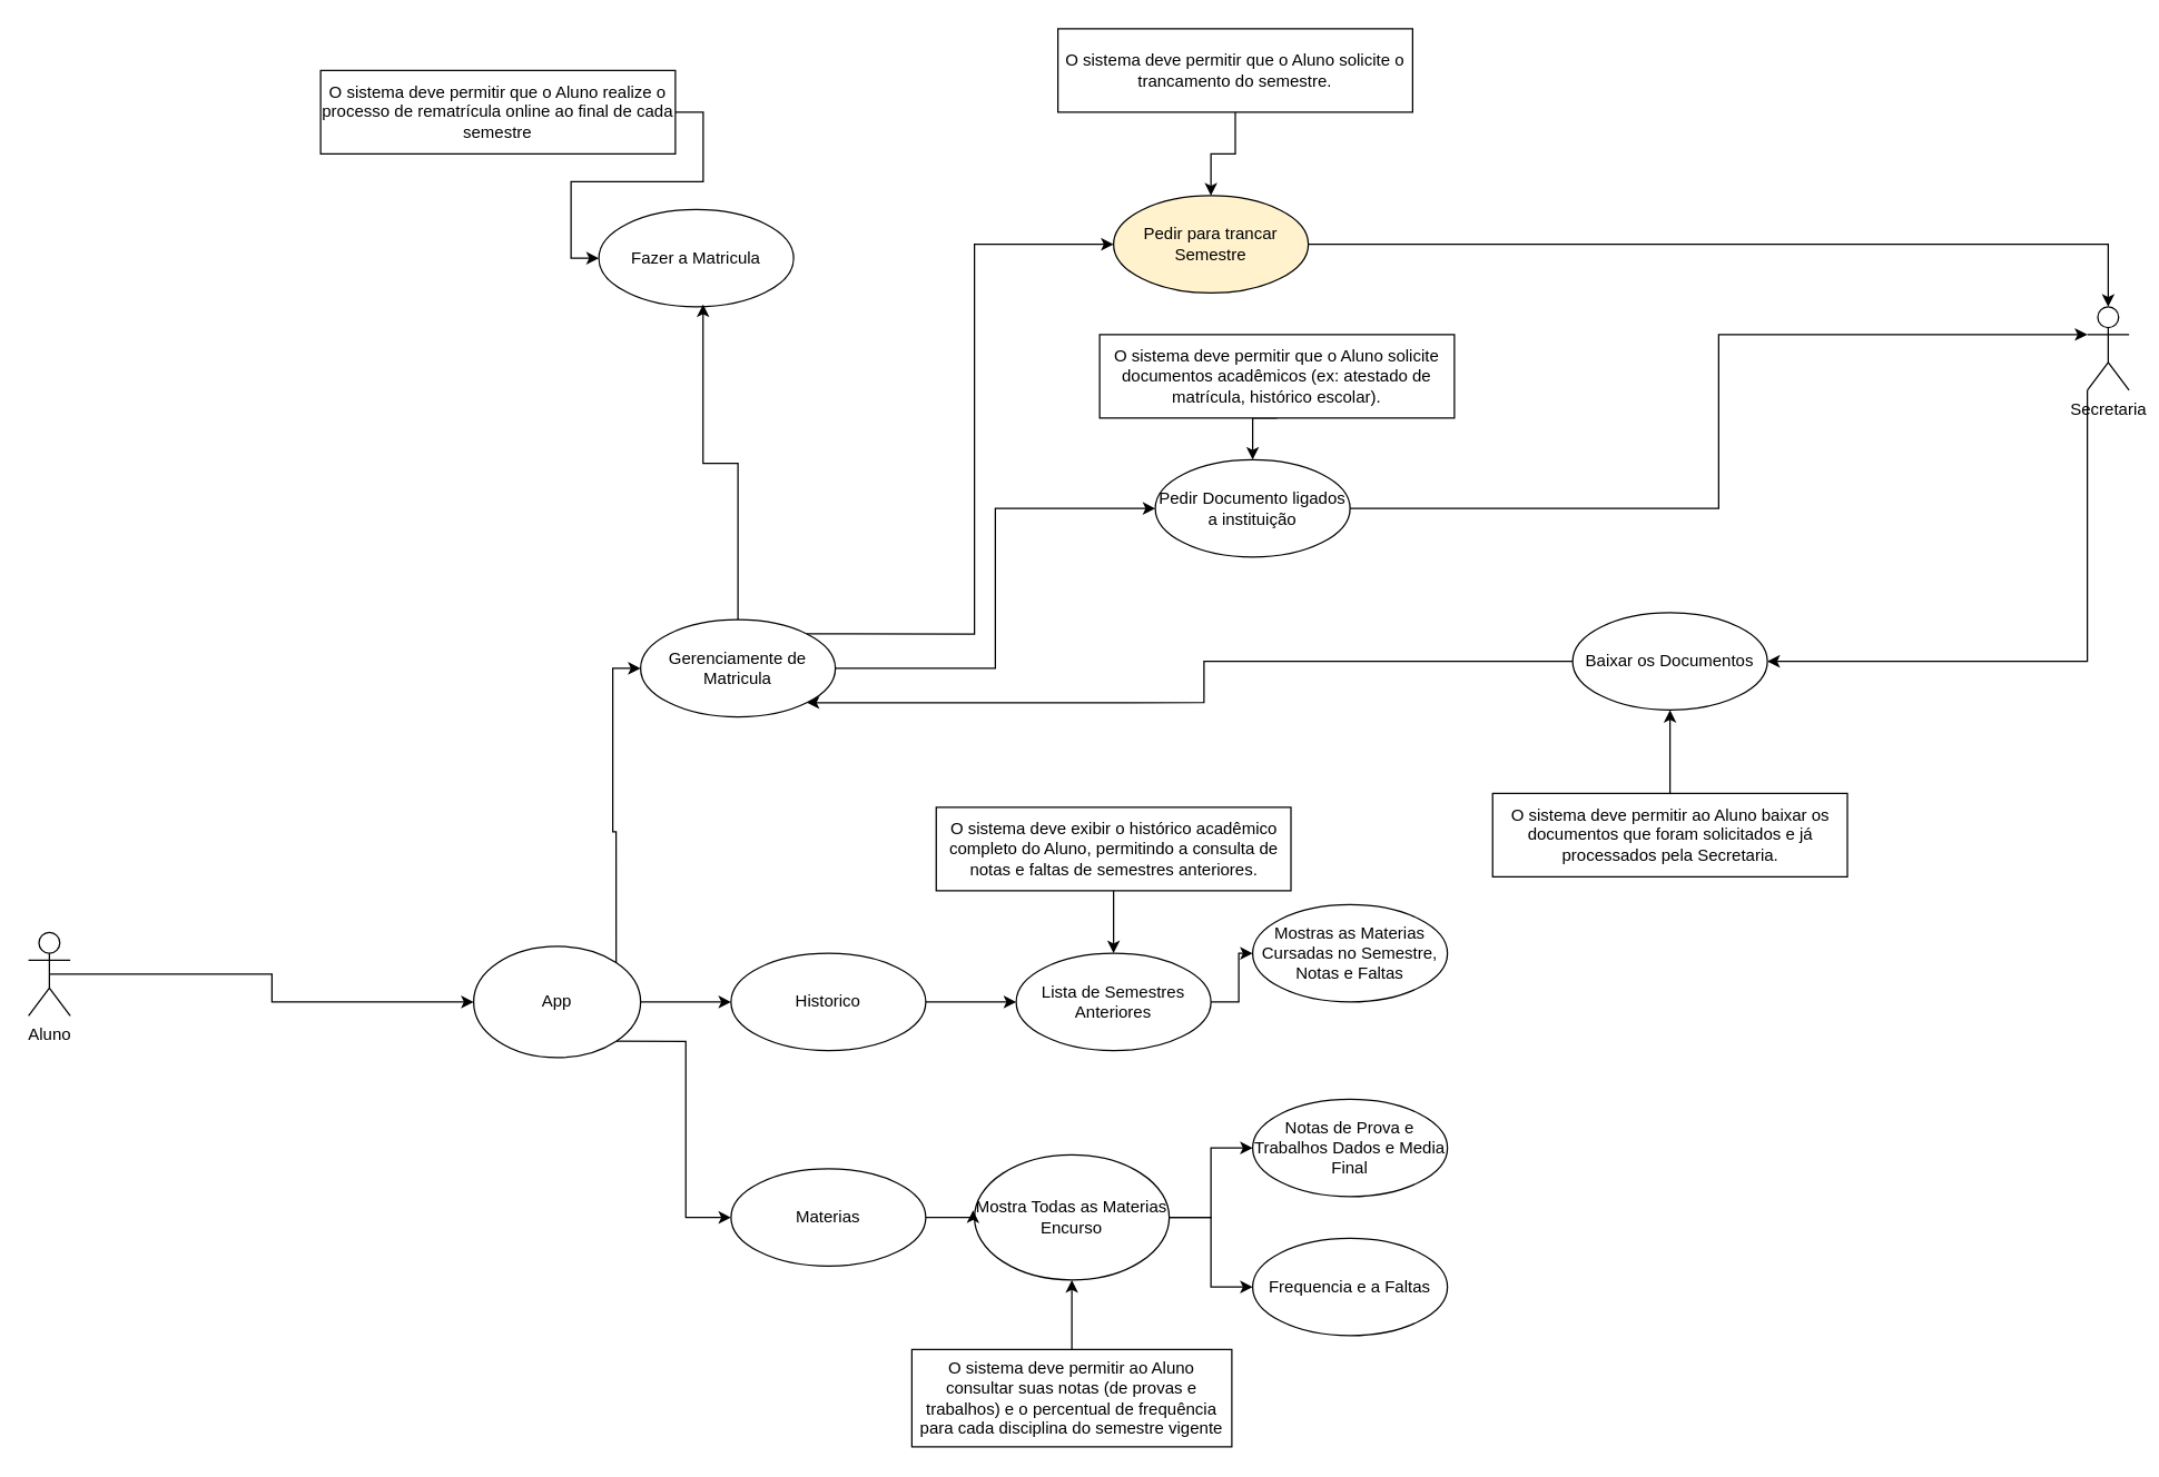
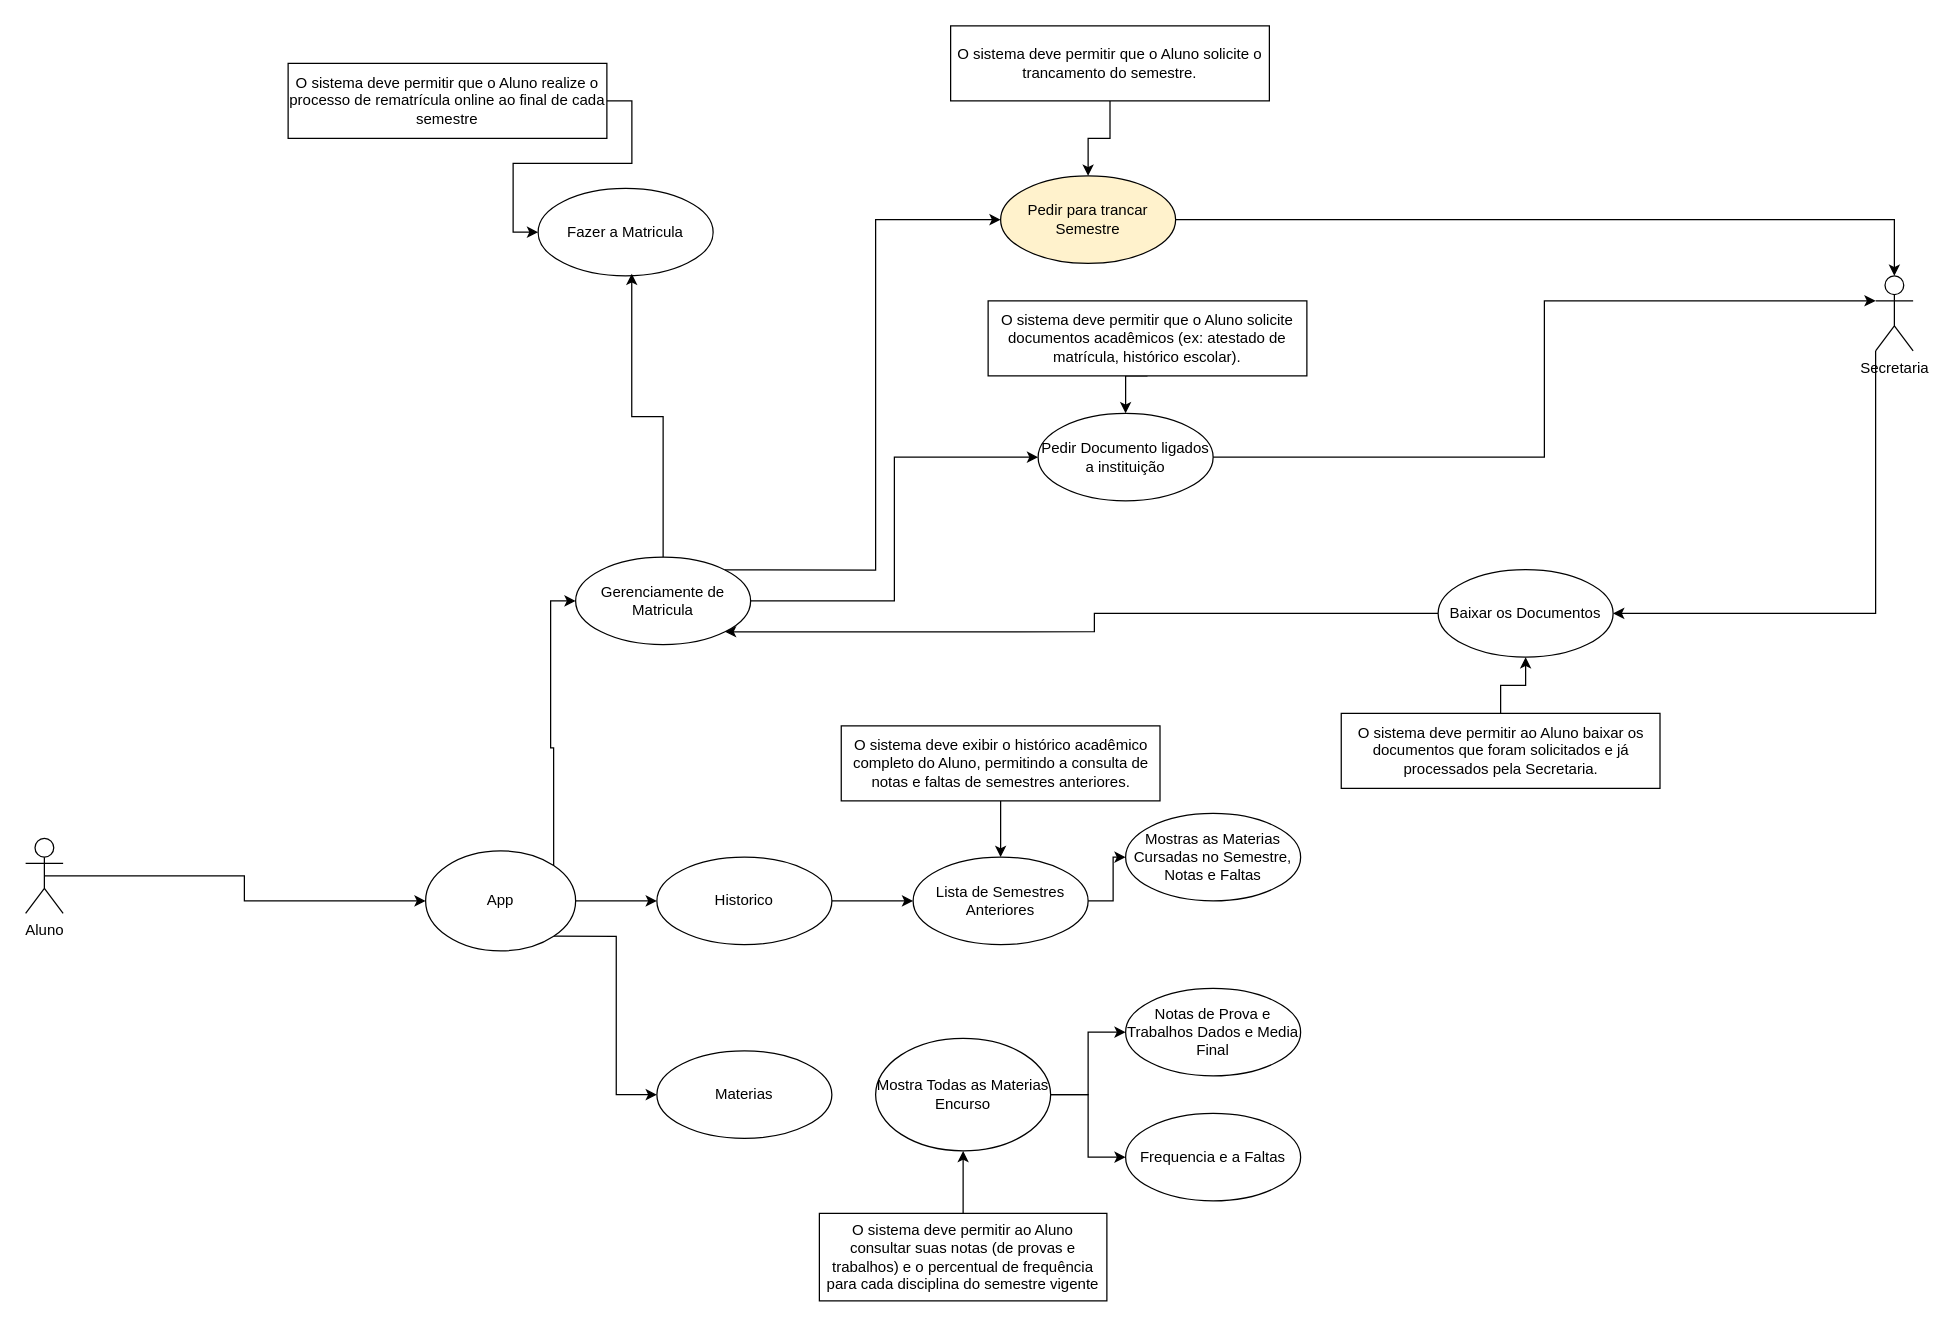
- <mxCell id="26" value="Baixar os Documentos" style="ellipse;whiteSpace=wrap;html=1;" vertex="1" parent="1"><mxGeometry x="1130" y="440" width="140" height="70" as="geometry" /></mxCell>
+ <mxCell id="26" value="Baixar os Documentos" style="ellipse;whiteSpace=wrap;html=1;" vertex="1" parent="1"><mxGeometry x="1150" y="455" width="140" height="70" as="geometry" /></mxCell>
- <mxCell id="21" style="edgeStyle=orthogonalEdgeStyle;rounded=0;orthogonalLoop=1;jettySize=auto;html=1;exitX=1;exitY=0.5;exitDx=0;exitDy=0;entryX=-0.007;entryY=0.444;entryDx=0;entryDy=0;entryPerimeter=0;" edge="1" parent="1" source="13" target="18"><mxGeometry relative="1" as="geometry" /></mxCell>
